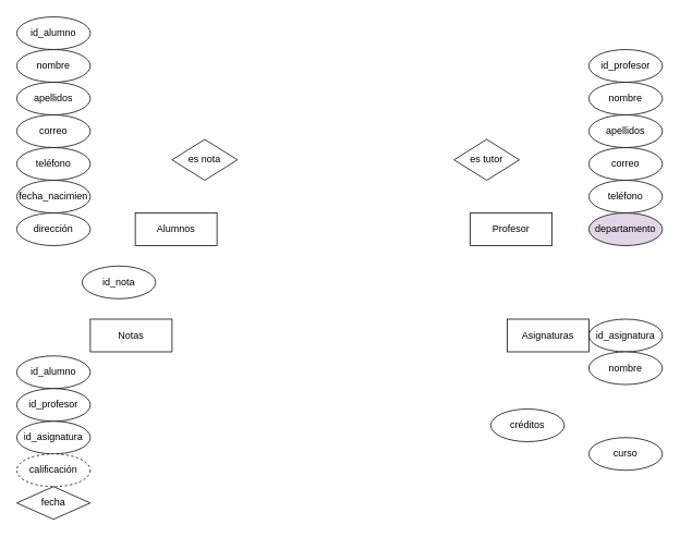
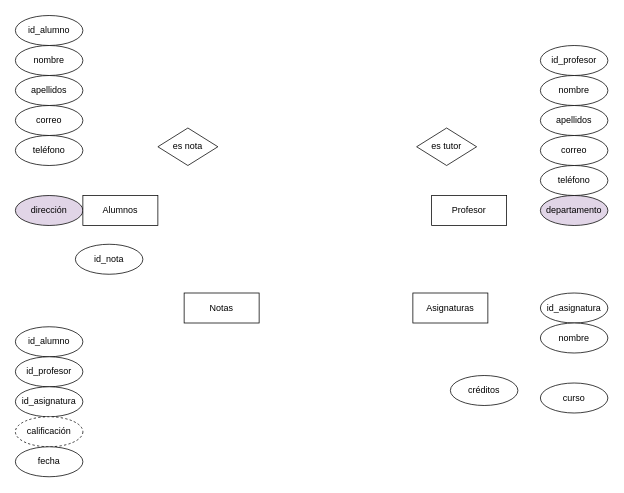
- <mxCell id="7" value="fecha_nacimien" style="ellipse;whiteSpace=wrap;html=1;" vertex="1" parent="1"><mxGeometry x="20" y="220" width="90" height="40" as="geometry" /></mxCell>
- <mxCell id="8" value="dirección" style="ellipse;whiteSpace=wrap;html=1;" vertex="1" parent="1"><mxGeometry x="20" y="260" width="90" height="40" as="geometry" /></mxCell>
+ <mxCell id="8" value="dirección" style="ellipse;whiteSpace=wrap;html=1;fillColor=#e1d5e7;" vertex="1" parent="1"><mxGeometry x="20" y="260" width="90" height="40" as="geometry" /></mxCell>
- <mxCell id="25" value="Alumnos" style="rounded=0;whiteSpace=wrap;html=1;" vertex="1" parent="1"><mxGeometry x="165" y="260" width="100" height="40" as="geometry" /></mxCell>
+ <mxCell id="25" value="Alumnos" style="rounded=0;whiteSpace=wrap;html=1;" vertex="1" parent="1"><mxGeometry x="110" y="260" width="100" height="40" as="geometry" /></mxCell>
- <mxCell id="28" value="Notas" style="rounded=0;whiteSpace=wrap;html=1;" vertex="1" parent="1"><mxGeometry x="110" y="390" width="100" height="40" as="geometry" /></mxCell>
+ <mxCell id="28" value="Notas" style="rounded=0;whiteSpace=wrap;html=1;" vertex="1" parent="1"><mxGeometry x="245" y="390" width="100" height="40" as="geometry" /></mxCell>
- <mxCell id="27" value="Asignaturas" style="rounded=0;whiteSpace=wrap;html=1;" vertex="1" parent="1"><mxGeometry x="620" y="390" width="100" height="40" as="geometry" /></mxCell>
+ <mxCell id="27" value="Asignaturas" style="rounded=0;whiteSpace=wrap;html=1;" vertex="1" parent="1"><mxGeometry x="550" y="390" width="100" height="40" as="geometry" /></mxCell>
- <mxCell id="24" value="curso" style="ellipse;whiteSpace=wrap;html=1;" vertex="1" parent="1"><mxGeometry x="720" y="535" width="90" height="40" as="geometry" /></mxCell>
+ <mxCell id="24" value="curso" style="ellipse;whiteSpace=wrap;html=1;" vertex="1" parent="1"><mxGeometry x="720" y="510" width="90" height="40" as="geometry" /></mxCell>
- <mxCell id="20" value="fecha" style="rhombus;whiteSpace=wrap;html=1;" vertex="1" parent="1"><mxGeometry x="20" y="595" width="90" height="40" as="geometry" /></mxCell>
+ <mxCell id="20" value="fecha" style="ellipse;whiteSpace=wrap;html=1;" vertex="1" parent="1"><mxGeometry x="20" y="595" width="90" height="40" as="geometry" /></mxCell>
